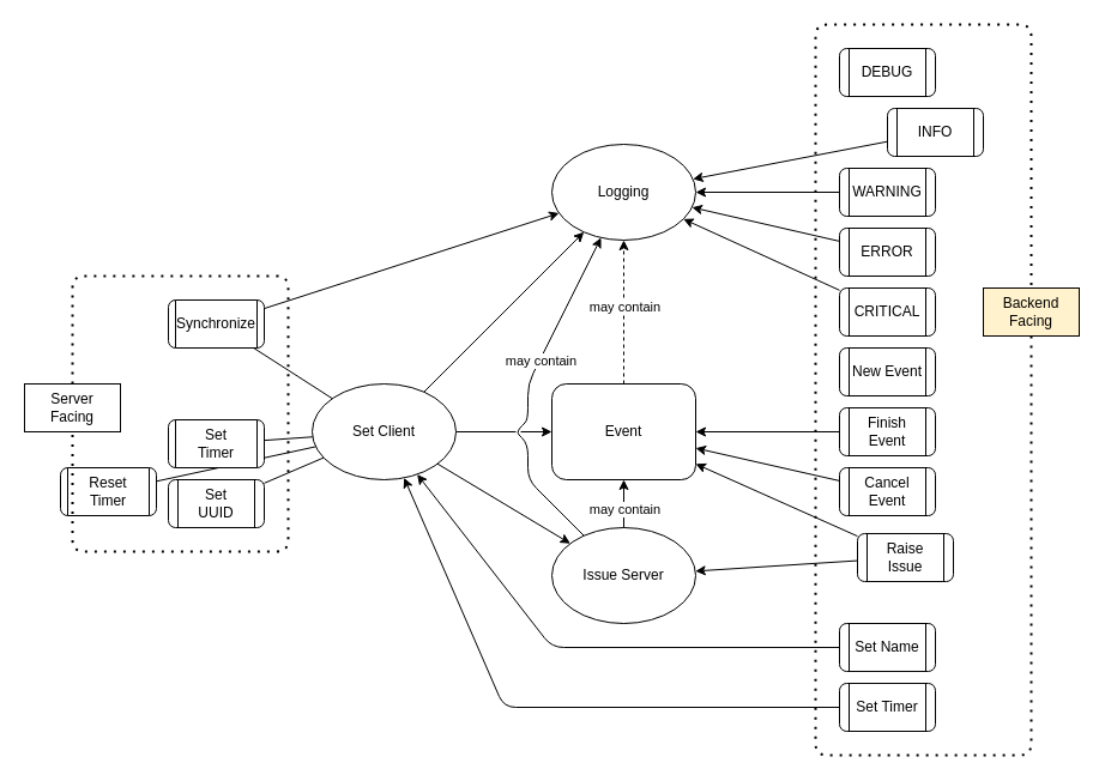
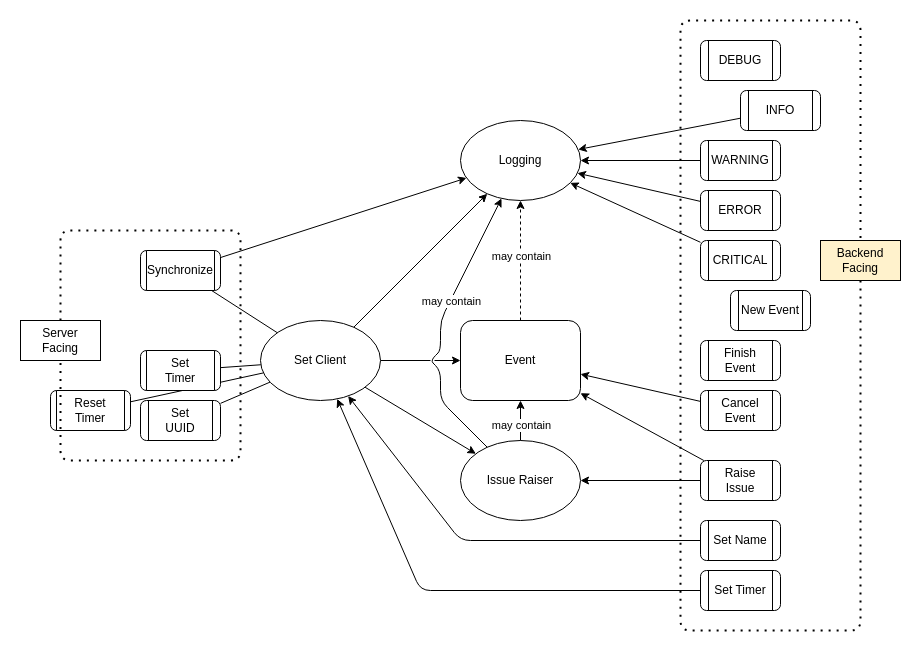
- <mxCell id="26" value="New Event" style="shape=process;whiteSpace=wrap;html=1;backgroundOutline=1;rounded=1;" vertex="1" parent="1"><mxGeometry x="700" y="290" width="80" height="40" as="geometry" /></mxCell>
+ <mxCell id="26" value="New Event" style="shape=process;whiteSpace=wrap;html=1;backgroundOutline=1;rounded=1;" vertex="1" parent="1"><mxGeometry x="730" y="290" width="80" height="40" as="geometry" /></mxCell>
- <mxCell id="30" value="" style="endArrow=none;html=1;startArrow=classic;startFill=1;" edge="1" parent="1" source="11" target="27"><mxGeometry width="50" height="50" relative="1" as="geometry"><mxPoint x="560" y="370" as="sourcePoint" /><mxPoint x="610" y="320" as="targetPoint" /></mxGeometry></mxCell>
- <mxCell id="32" value="Raise Issue" style="shape=process;whiteSpace=wrap;html=1;backgroundOutline=1;rounded=1;" vertex="1" parent="1"><mxGeometry x="715" y="445" width="80" height="40" as="geometry" /></mxCell>
+ <mxCell id="32" value="Raise Issue" style="shape=process;whiteSpace=wrap;html=1;backgroundOutline=1;rounded=1;" vertex="1" parent="1"><mxGeometry x="700" y="460" width="80" height="40" as="geometry" /></mxCell>
- <mxCell id="18" value="Issue Server" style="ellipse;whiteSpace=wrap;html=1;" vertex="1" parent="1"><mxGeometry x="460" y="440" width="120" height="80" as="geometry" /></mxCell>
+ <mxCell id="18" value="Issue Raiser" style="ellipse;whiteSpace=wrap;html=1;" vertex="1" parent="1"><mxGeometry x="460" y="440" width="120" height="80" as="geometry" /></mxCell>
